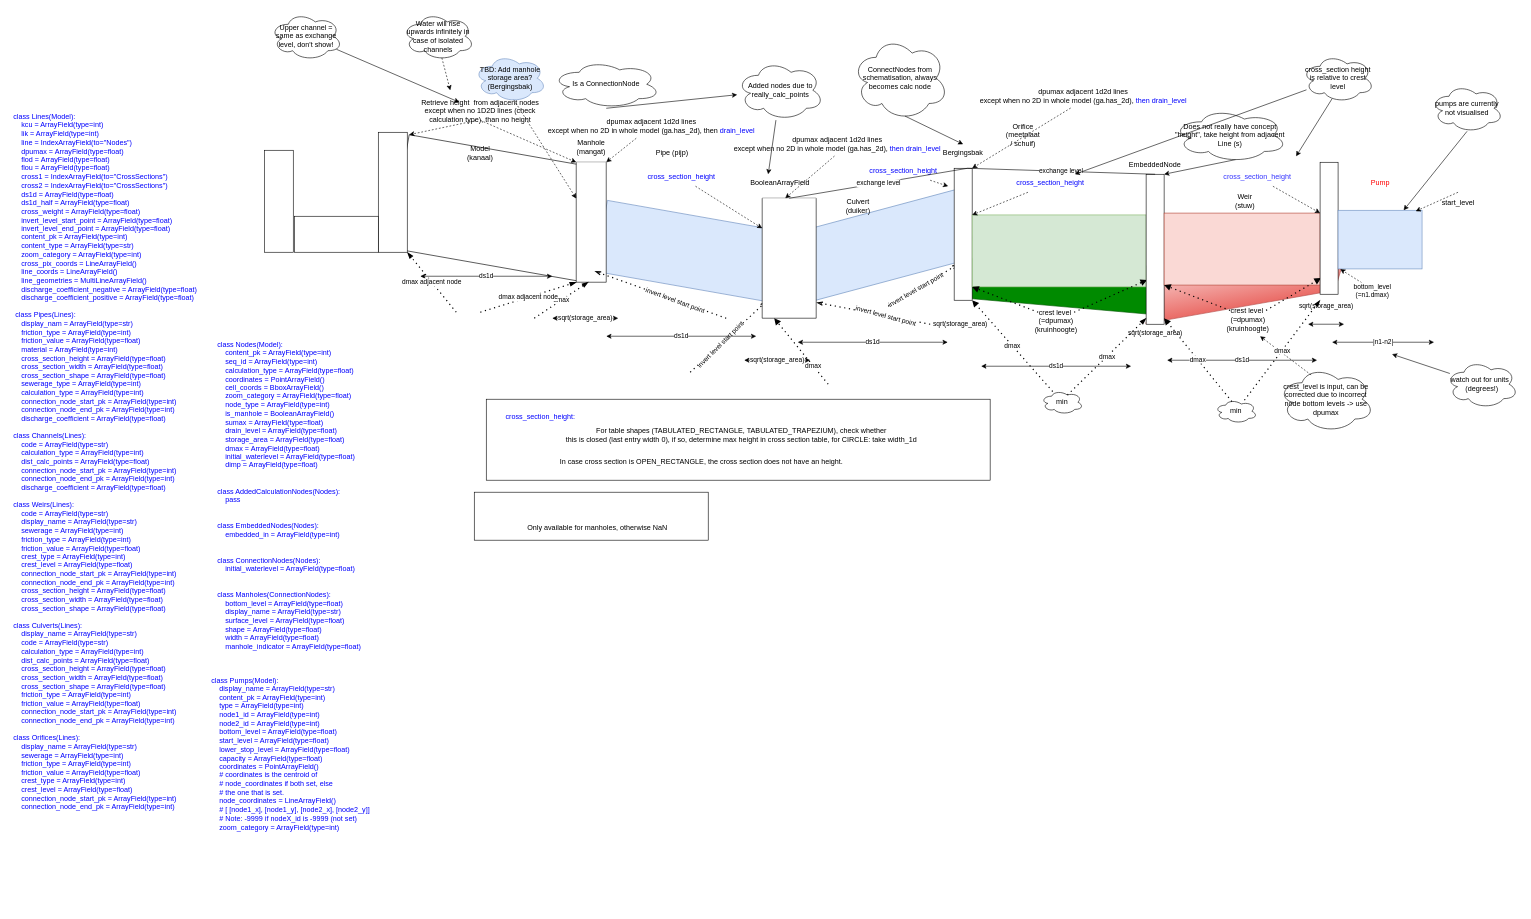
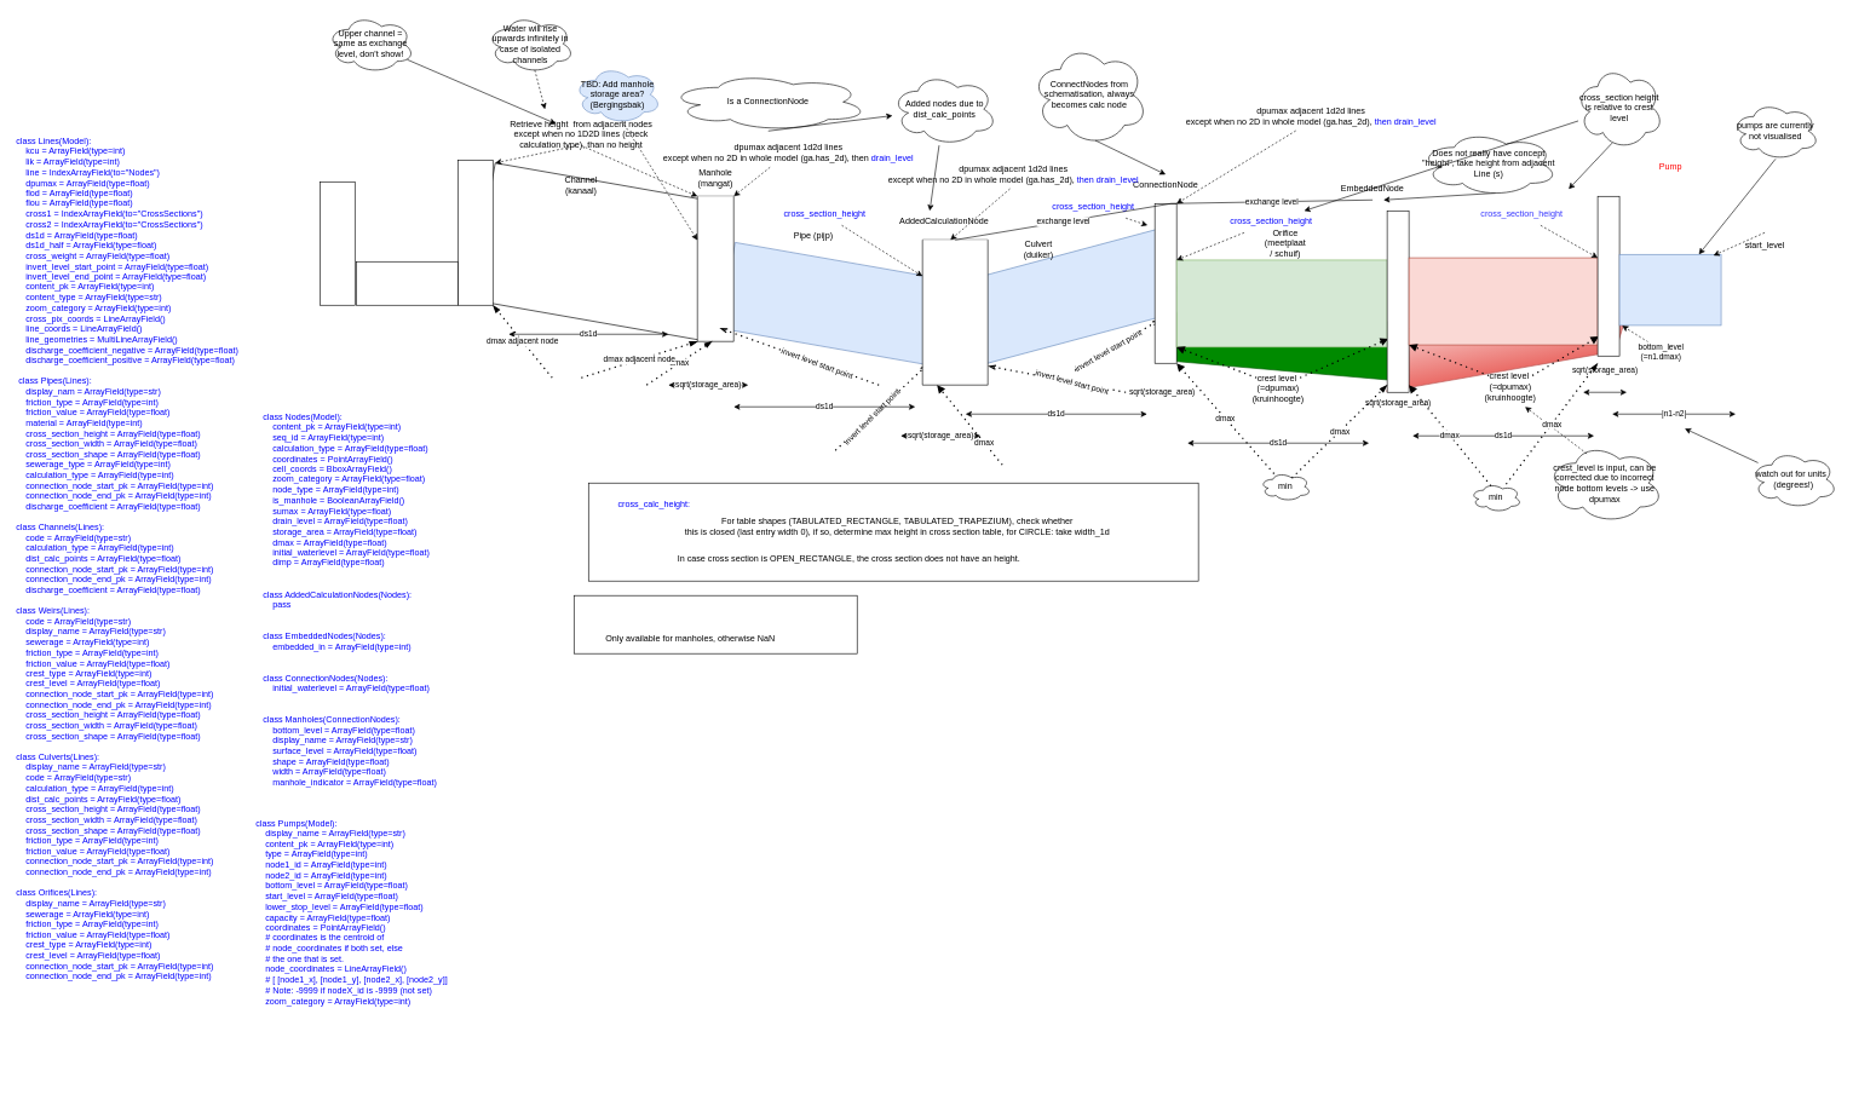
- <mxCell id="113" value="cross_section height is relative to crest level" style="ellipse;shape=cloud;whiteSpace=wrap;html=1;" parent="1" vertex="1"><mxGeometry x="2170" y="90" width="120" height="80" as="geometry" /></mxCell>
+ <mxCell id="113" value="cross_section height is relative to crest level" style="ellipse;shape=cloud;whiteSpace=wrap;html=1;" parent="1" vertex="1"><mxGeometry x="2170" y="90" width="120" height="115" as="geometry" /></mxCell>
- <mxCell id="40" value="Is a ConnectionNode" style="ellipse;shape=cloud;whiteSpace=wrap;html=1;rounded=0;fillStyle=auto;fontColor=#000000;fillColor=#FFFFFF;gradientColor=#FFFFFF;gradientDirection=north;" parent="1" vertex="1"><mxGeometry x="920" y="100" width="180" height="80" as="geometry" /></mxCell>
+ <mxCell id="40" value="Is a ConnectionNode" style="ellipse;shape=cloud;whiteSpace=wrap;html=1;rounded=0;fillStyle=auto;fontColor=#000000;fillColor=#FFFFFF;gradientColor=#FFFFFF;gradientDirection=north;" parent="1" vertex="1"><mxGeometry x="920" y="100" width="275" height="80" as="geometry" /></mxCell>
- <mxCell id="27" value="Added nodes due to really_calc_points " style="ellipse;shape=cloud;whiteSpace=wrap;html=1;rounded=0;fillStyle=auto;fillColor=#FFFFFF;gradientColor=none;" parent="1" vertex="1"><mxGeometry x="1227.5" y="100" width="145" height="100" as="geometry" /></mxCell>
+ <mxCell id="27" value="Added nodes due to dist_calc_points " style="ellipse;shape=cloud;whiteSpace=wrap;html=1;rounded=0;fillStyle=auto;fillColor=#FFFFFF;gradientColor=none;" parent="1" vertex="1"><mxGeometry x="1227.5" y="100" width="145" height="100" as="geometry" /></mxCell>
- <mxCell id="34" value="Orifice (meetplaat / schuif)" style="text;html=1;strokeColor=none;fillColor=none;align=center;verticalAlign=middle;whiteSpace=wrap;rounded=0;fontColor=#000000;" parent="1" vertex="1"><mxGeometry x="1675" y="210" width="60" height="30" as="geometry" /></mxCell>
+ <mxCell id="34" value="Orifice (meetplaat / schuif)" style="text;html=1;strokeColor=none;fillColor=none;align=center;verticalAlign=middle;whiteSpace=wrap;rounded=0;fontColor=#000000;" parent="1" vertex="1"><mxGeometry x="1740" y="320" width="60" height="30" as="geometry" /></mxCell>
- <mxCell id="49" value="Model (kanaal)" style="text;html=1;strokeColor=none;fillColor=none;align=center;verticalAlign=middle;whiteSpace=wrap;rounded=0;" parent="1" vertex="1"><mxGeometry x="770" y="240" width="60" height="30" as="geometry" /></mxCell>
+ <mxCell id="49" value="Channel (kanaal)" style="text;html=1;strokeColor=none;fillColor=none;align=center;verticalAlign=middle;whiteSpace=wrap;rounded=0;" parent="1" vertex="1"><mxGeometry x="770" y="240" width="60" height="30" as="geometry" /></mxCell>
- <mxCell id="13" value="Pipe (pijp)" style="text;html=1;strokeColor=none;fillColor=none;align=center;verticalAlign=middle;whiteSpace=wrap;rounded=0;" parent="1" vertex="1"><mxGeometry x="1090" y="240" width="60" height="30" as="geometry" /></mxCell>
+ <mxCell id="13" value="Pipe (pijp)" style="text;html=1;strokeColor=none;fillColor=none;align=center;verticalAlign=middle;whiteSpace=wrap;rounded=0;" parent="1" vertex="1"><mxGeometry x="1090" y="310" width="60" height="30" as="geometry" /></mxCell>
- <mxCell id="30" value="&lt;font color=&quot;#000000&quot;&gt;Bergingsbak&lt;/font&gt;" style="text;html=1;strokeColor=none;fillColor=none;align=center;verticalAlign=middle;whiteSpace=wrap;rounded=0;fontColor=#FF3333;" parent="1" vertex="1"><mxGeometry x="1575" y="240" width="60" height="30" as="geometry" /></mxCell>
+ <mxCell id="30" value="&lt;font color=&quot;#000000&quot;&gt;ConnectionNode&lt;/font&gt;" style="text;html=1;strokeColor=none;fillColor=none;align=center;verticalAlign=middle;whiteSpace=wrap;rounded=0;fontColor=#FF3333;" parent="1" vertex="1"><mxGeometry x="1575" y="240" width="60" height="30" as="geometry" /></mxCell>
- <mxCell id="43" value="&lt;font color=&quot;#000000&quot;&gt;EmbeddedNode&lt;/font&gt;" style="text;html=1;strokeColor=none;fillColor=none;align=center;verticalAlign=middle;whiteSpace=wrap;rounded=0;fontColor=#FF3333;" parent="1" vertex="1"><mxGeometry x="1895" y="260" width="60" height="30" as="geometry" /></mxCell>
+ <mxCell id="43" value="&lt;font color=&quot;#000000&quot;&gt;EmbeddedNode&lt;/font&gt;" style="text;html=1;strokeColor=none;fillColor=none;align=center;verticalAlign=middle;whiteSpace=wrap;rounded=0;fontColor=#FF3333;" parent="1" vertex="1"><mxGeometry x="1860" y="245" width="60" height="30" as="geometry" /></mxCell>
- <mxCell id="20" value="BooleanArrayField" style="text;html=1;strokeColor=none;fillColor=none;align=center;verticalAlign=middle;whiteSpace=wrap;rounded=0;" parent="1" vertex="1"><mxGeometry x="1270" y="290" width="60" height="30" as="geometry" /></mxCell>
+ <mxCell id="20" value="AddedCalculationNode" style="text;html=1;strokeColor=none;fillColor=none;align=center;verticalAlign=middle;whiteSpace=wrap;rounded=0;" parent="1" vertex="1"><mxGeometry x="1270" y="290" width="60" height="30" as="geometry" /></mxCell>
- <mxCell id="56" value="&lt;font color=&quot;#ff0000&quot;&gt;Pump&lt;/font&gt;" style="text;html=1;align=center;verticalAlign=middle;resizable=0;points=[];autosize=1;strokeColor=none;fillColor=none;fontColor=#000000;" parent="1" vertex="1"><mxGeometry x="2275" y="290" width="50" height="30" as="geometry" /></mxCell>
+ <mxCell id="56" value="&lt;font color=&quot;#ff0000&quot;&gt;Pump&lt;/font&gt;" style="text;html=1;align=center;verticalAlign=middle;resizable=0;points=[];autosize=1;strokeColor=none;fillColor=none;fontColor=#000000;" parent="1" vertex="1"><mxGeometry x="2275" y="215" width="50" height="30" as="geometry" /></mxCell>
- <mxCell id="48" value="Weir (stuw)" style="text;html=1;strokeColor=none;fillColor=none;align=center;verticalAlign=middle;whiteSpace=wrap;rounded=0;fontColor=#000000;" parent="1" vertex="1"><mxGeometry x="2045" y="320" width="60" height="30" as="geometry" /></mxCell>
- <mxCell id="103" value="watch out for units&amp;nbsp;&amp;nbsp;&lt;br&gt;(degrees!)" style="ellipse;shape=cloud;whiteSpace=wrap;html=1;" parent="1" vertex="1"><mxGeometry x="2410" y="600" width="120" height="80" as="geometry" /></mxCell>
+ <mxCell id="103" value="watch out for units&amp;nbsp;&amp;nbsp;&lt;br&gt;(degrees!)" style="ellipse;shape=cloud;whiteSpace=wrap;html=1;" parent="1" vertex="1"><mxGeometry x="2410" y="620" width="120" height="80" as="geometry" /></mxCell>
- <mxCell id="100" value="cross_section_height:" style="text;html=1;align=center;verticalAlign=middle;resizable=0;points=[];autosize=1;strokeColor=none;fillColor=none;fontColor=#0000FF;" parent="1" vertex="1"><mxGeometry y="680" width="140" height="30" as="geometry" x="830" /></mxCell>
+ <mxCell id="100" value="cross_calc_height:" style="text;html=1;align=center;verticalAlign=middle;resizable=0;points=[];autosize=1;strokeColor=none;fillColor=none;fontColor=#0000FF;" parent="1" vertex="1"><mxGeometry y="680" width="140" height="30" as="geometry" x="830" /></mxCell>
- <mxCell id="102" value="&lt;font color=&quot;#000000&quot;&gt;Only available for manholes, otherwise NaN&lt;/font&gt;" style="text;html=1;align=center;verticalAlign=middle;resizable=0;points=[];autosize=1;strokeColor=none;fillColor=none;fontColor=#0000FF;" parent="1" vertex="1"><mxGeometry x="865" y="865" width="260" height="30" as="geometry" /></mxCell>
+ <mxCell id="102" value="&lt;font color=&quot;#000000&quot;&gt;Only available for manholes, otherwise NaN&lt;/font&gt;" style="text;html=1;align=center;verticalAlign=middle;resizable=0;points=[];autosize=1;strokeColor=none;fillColor=none;fontColor=#0000FF;" parent="1" vertex="1"><mxGeometry x="820" y="865" width="260" height="30" as="geometry" /></mxCell>
